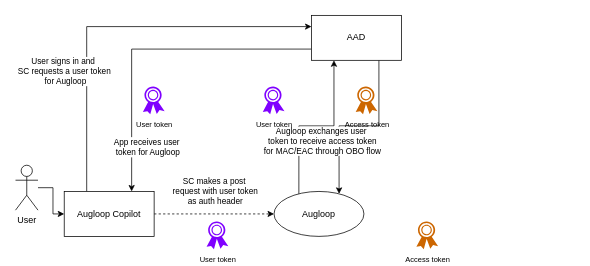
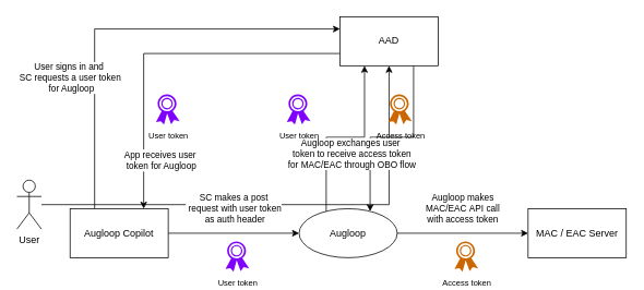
- <mxCell id="2" value="" style="edgeStyle=orthogonalEdgeStyle;rounded=0;orthogonalLoop=1;jettySize=auto;html=1;" edge="1" parent="1" source="3" target="6"><mxGeometry relative="1" as="geometry" /></mxCell>
+ <mxCell id="2" value="" style="edgeStyle=orthogonalEdgeStyle;rounded=0;orthogonalLoop=1;jettySize=auto;html=1;" edge="1" parent="1" source="3" target="9"><mxGeometry relative="1" as="geometry" /></mxCell>
- <mxCell id="5" value="SC makes a post&lt;br&gt;&amp;nbsp;request with user token&lt;br&gt;&amp;nbsp;as auth header" style="edgeStyle=orthogonalEdgeStyle;rounded=0;orthogonalLoop=1;jettySize=auto;html=1;exitX=1;exitY=0.5;exitDx=0;exitDy=0;entryX=0;entryY=0.5;entryDx=0;entryDy=0;dashed=1;" edge="1" parent="1" source="6" target="12"><mxGeometry y="30" relative="1" as="geometry"><mxPoint as="offset" /></mxGeometry></mxCell>
+ <mxCell id="5" value="SC makes a post&lt;br&gt;&amp;nbsp;request with user token&lt;br&gt;&amp;nbsp;as auth header" style="edgeStyle=orthogonalEdgeStyle;rounded=0;orthogonalLoop=1;jettySize=auto;html=1;exitX=1;exitY=0.5;exitDx=0;exitDy=0;entryX=0;entryY=0.5;entryDx=0;entryDy=0;" edge="1" parent="1" source="6" target="12"><mxGeometry y="30" relative="1" as="geometry"><mxPoint as="offset" /></mxGeometry></mxCell>
+ <mxCell id="11" value="Augloop makes &lt;br&gt;MAC/EAC&amp;nbsp;API call &lt;br&gt;with access token" style="edgeStyle=orthogonalEdgeStyle;rounded=0;orthogonalLoop=1;jettySize=auto;html=1;exitX=1;exitY=0.5;exitDx=0;exitDy=0;entryX=0;entryY=0.5;entryDx=0;entryDy=0;" edge="1" parent="1" source="12" target="13"><mxGeometry y="30" relative="1" as="geometry"><mxPoint as="offset" /></mxGeometry></mxCell>
+ <mxCell id="13" value="MAC / EAC Server" style="rounded=0;whiteSpace=wrap;html=1;" vertex="1" parent="1"><mxGeometry x="645" y="255" width="120" height="60" as="geometry" /></mxCell>
